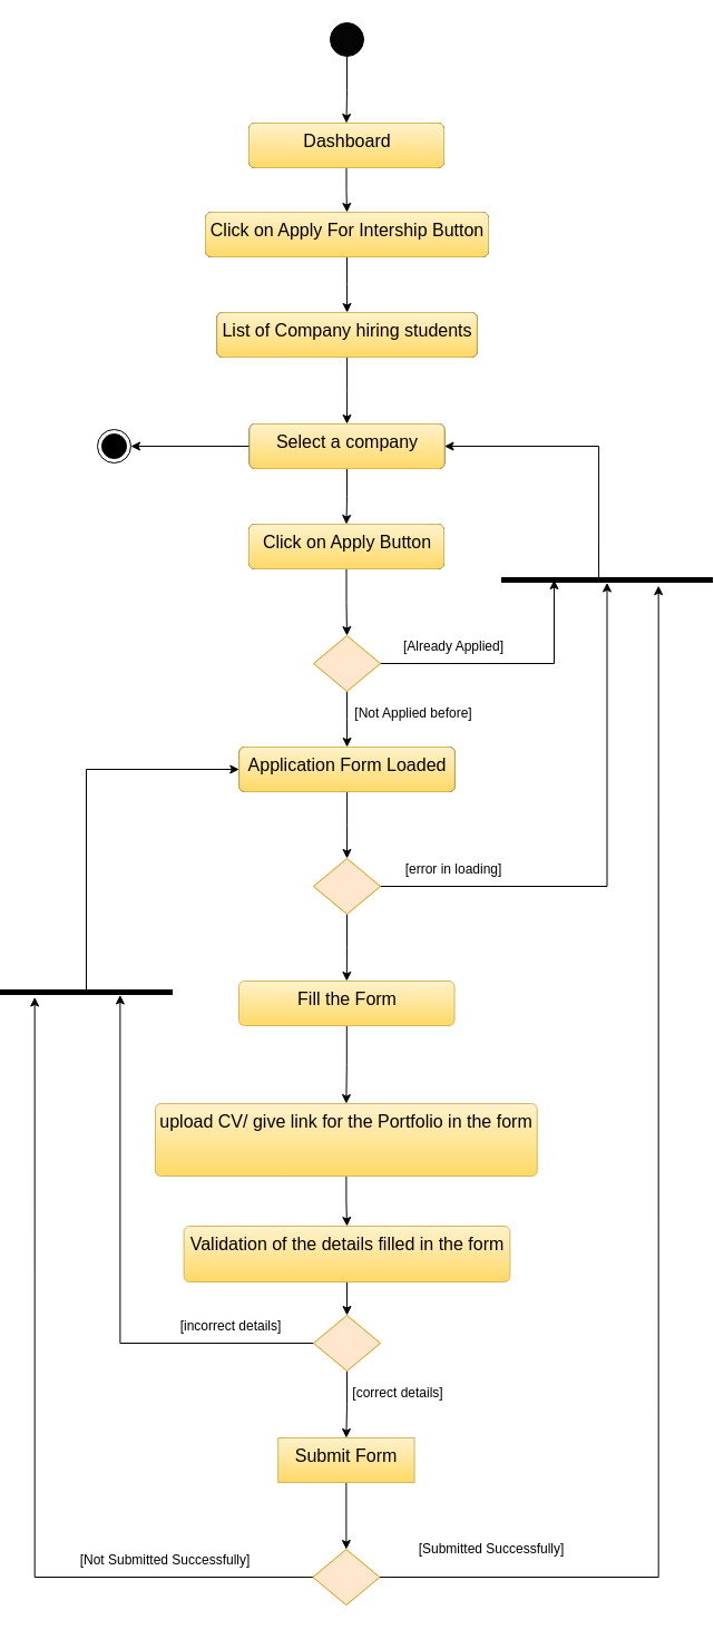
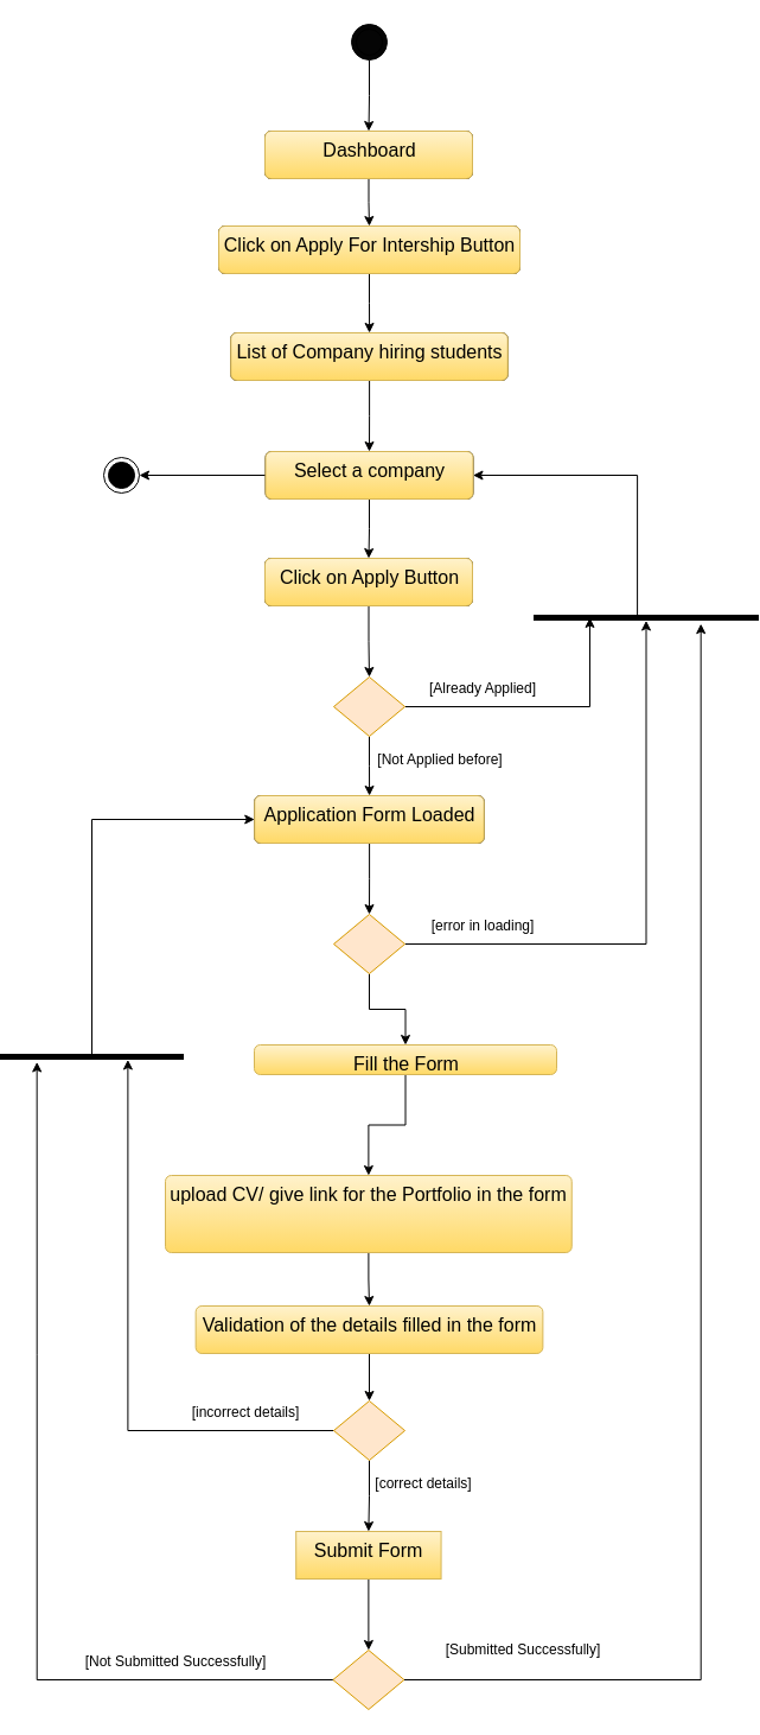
- <mxCell id="29" value="&lt;font style=&quot;font-size: 16px&quot;&gt;Fill the Form&lt;/font&gt;" style="html=1;align=center;verticalAlign=top;rounded=1;absoluteArcSize=1;arcSize=10;dashed=0;gradientColor=#ffd966;fillColor=#fff2cc;strokeColor=#d6b656;" vertex="1" parent="1"><mxGeometry x="170" y="880" width="193.5" height="40" as="geometry" /></mxCell>
+ <mxCell id="29" value="&lt;font style=&quot;font-size: 16px&quot;&gt;Fill the Form&lt;/font&gt;" style="html=1;align=center;verticalAlign=top;rounded=1;absoluteArcSize=1;arcSize=10;dashed=0;gradientColor=#ffd966;fillColor=#fff2cc;strokeColor=#d6b656;" vertex="1" parent="1"><mxGeometry x="170" y="880" width="255" height="25" as="geometry" /></mxCell>
- <mxCell id="31" value="&lt;font style=&quot;font-size: 16px&quot;&gt;Validation of the details filled in the form&lt;/font&gt;" style="html=1;align=center;verticalAlign=top;rounded=1;absoluteArcSize=1;arcSize=10;dashed=0;gradientColor=#ffd966;fillColor=#fff2cc;strokeColor=#d6b656;" vertex="1" parent="1"><mxGeometry x="120.63" y="1100" width="292.75" height="50" as="geometry" /></mxCell>
+ <mxCell id="31" value="&lt;font style=&quot;font-size: 16px&quot;&gt;Validation of the details filled in the form&lt;/font&gt;" style="html=1;align=center;verticalAlign=top;rounded=1;absoluteArcSize=1;arcSize=10;dashed=0;gradientColor=#ffd966;fillColor=#fff2cc;strokeColor=#d6b656;" vertex="1" parent="1"><mxGeometry x="120.63" y="1100" width="292.75" height="40" as="geometry" /></mxCell>
